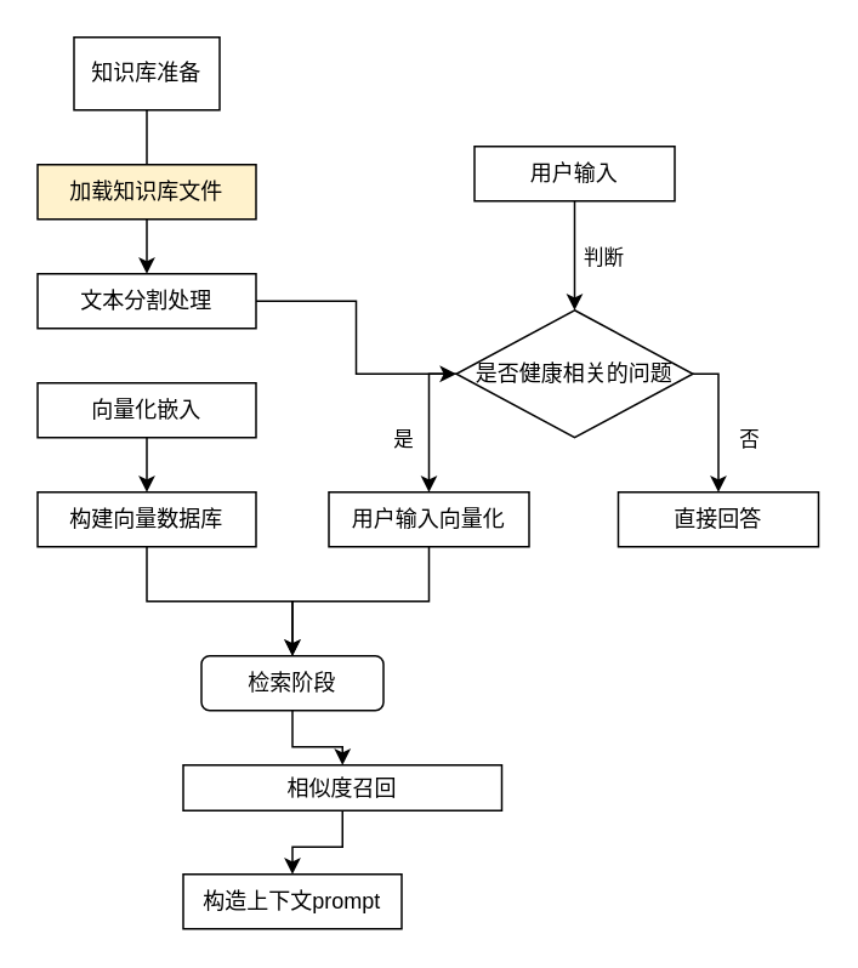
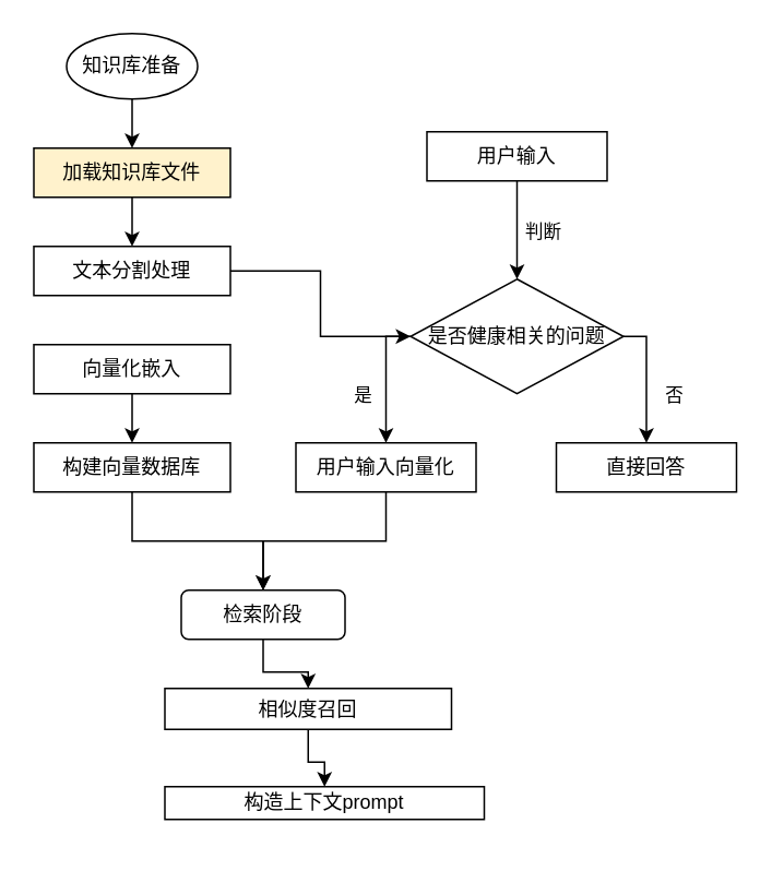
- <mxCell id="3" value="&lt;font face=&quot;Helvetica&quot; style=&quot;line-height: 100%;&quot;&gt;知识库准备&lt;/font&gt;" style="rounded=0;whiteSpace=wrap;html=1;align=center;" vertex="1" parent="1"><mxGeometry x="40" y="20" width="80" height="40" as="geometry" /></mxCell>
+ <mxCell id="3" value="&lt;font face=&quot;Helvetica&quot; style=&quot;line-height: 100%;&quot;&gt;知识库准备&lt;/font&gt;" style="ellipse;whiteSpace=wrap;html=1;align=center;" vertex="1" parent="1"><mxGeometry x="40" y="20" width="80" height="40" as="geometry" /></mxCell>
- <mxCell id="2" value="" style="edgeStyle=orthogonalEdgeStyle;rounded=0;orthogonalLoop=1;jettySize=auto;html=1;endArrow=none;" edge="1" parent="1" source="3" target="5"><mxGeometry relative="1" as="geometry" /></mxCell>
+ <mxCell id="2" value="" style="edgeStyle=orthogonalEdgeStyle;rounded=0;orthogonalLoop=1;jettySize=auto;html=1;" edge="1" parent="1" source="3" target="5"><mxGeometry relative="1" as="geometry" /></mxCell>
- <mxCell id="27" value="构造上下文prompt" style="whiteSpace=wrap;html=1;rounded=0;" vertex="1" parent="1"><mxGeometry x="100" y="480" width="120" height="30" as="geometry" /></mxCell>
+ <mxCell id="27" value="构造上下文prompt" style="whiteSpace=wrap;html=1;rounded=0;" vertex="1" parent="1"><mxGeometry x="100" y="480" width="195" height="20" as="geometry" /></mxCell>
